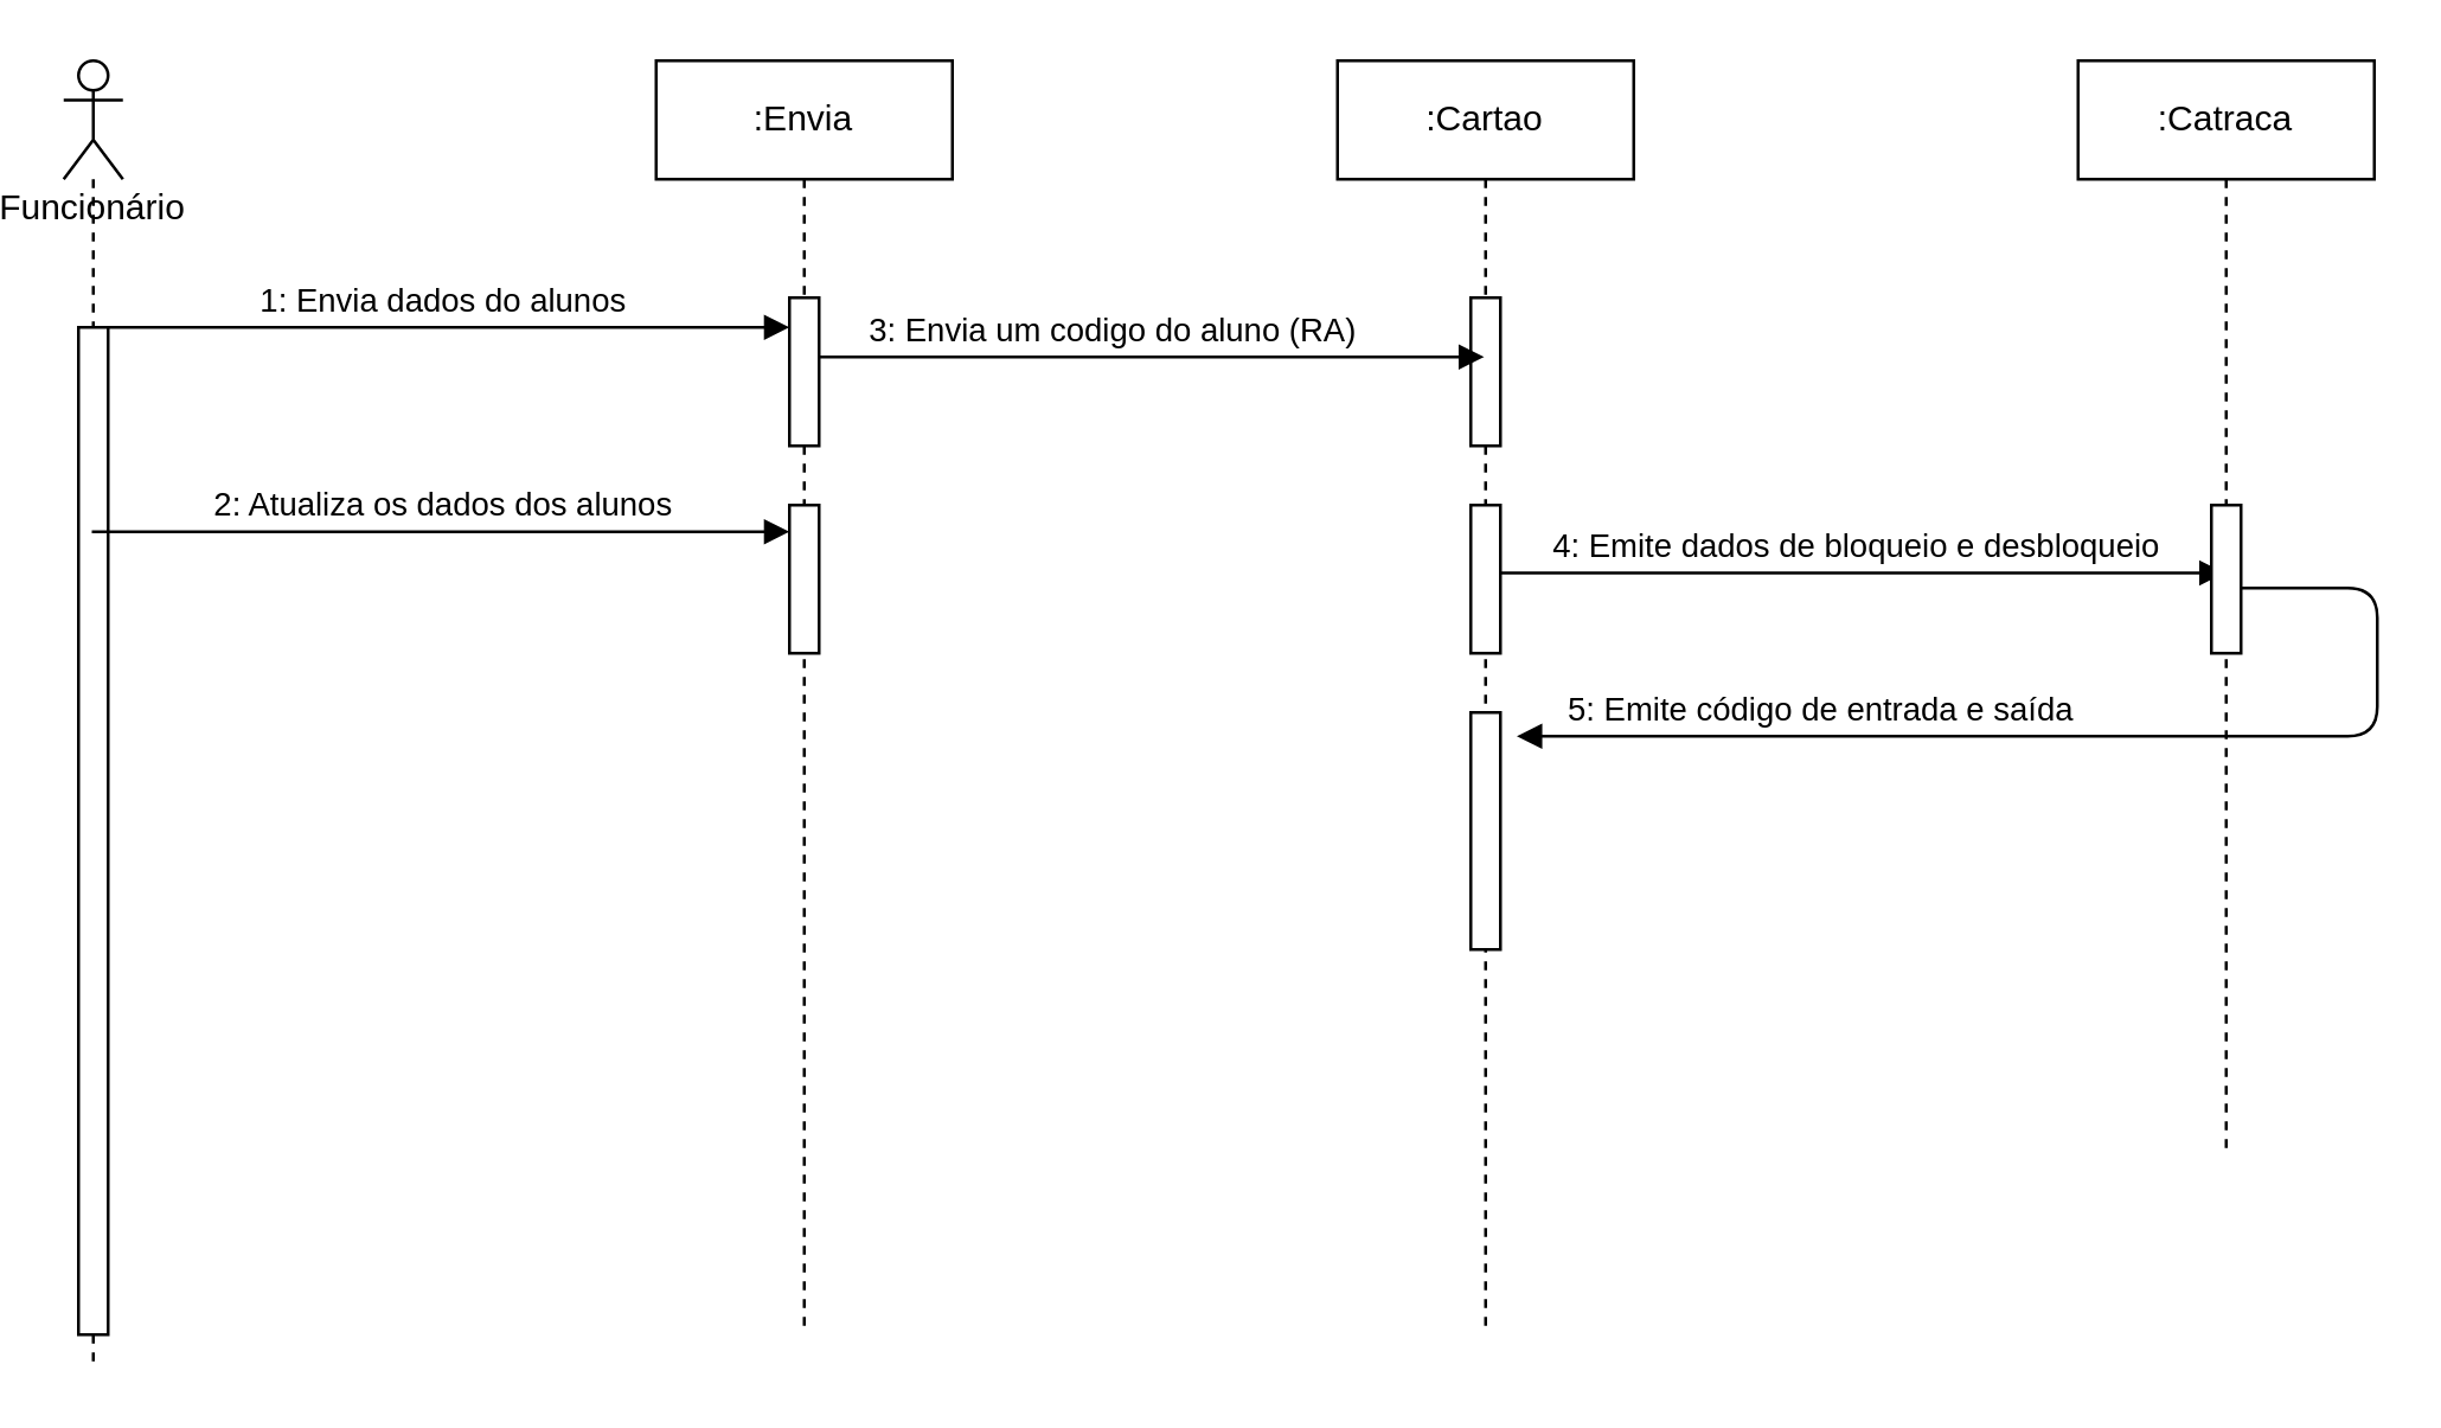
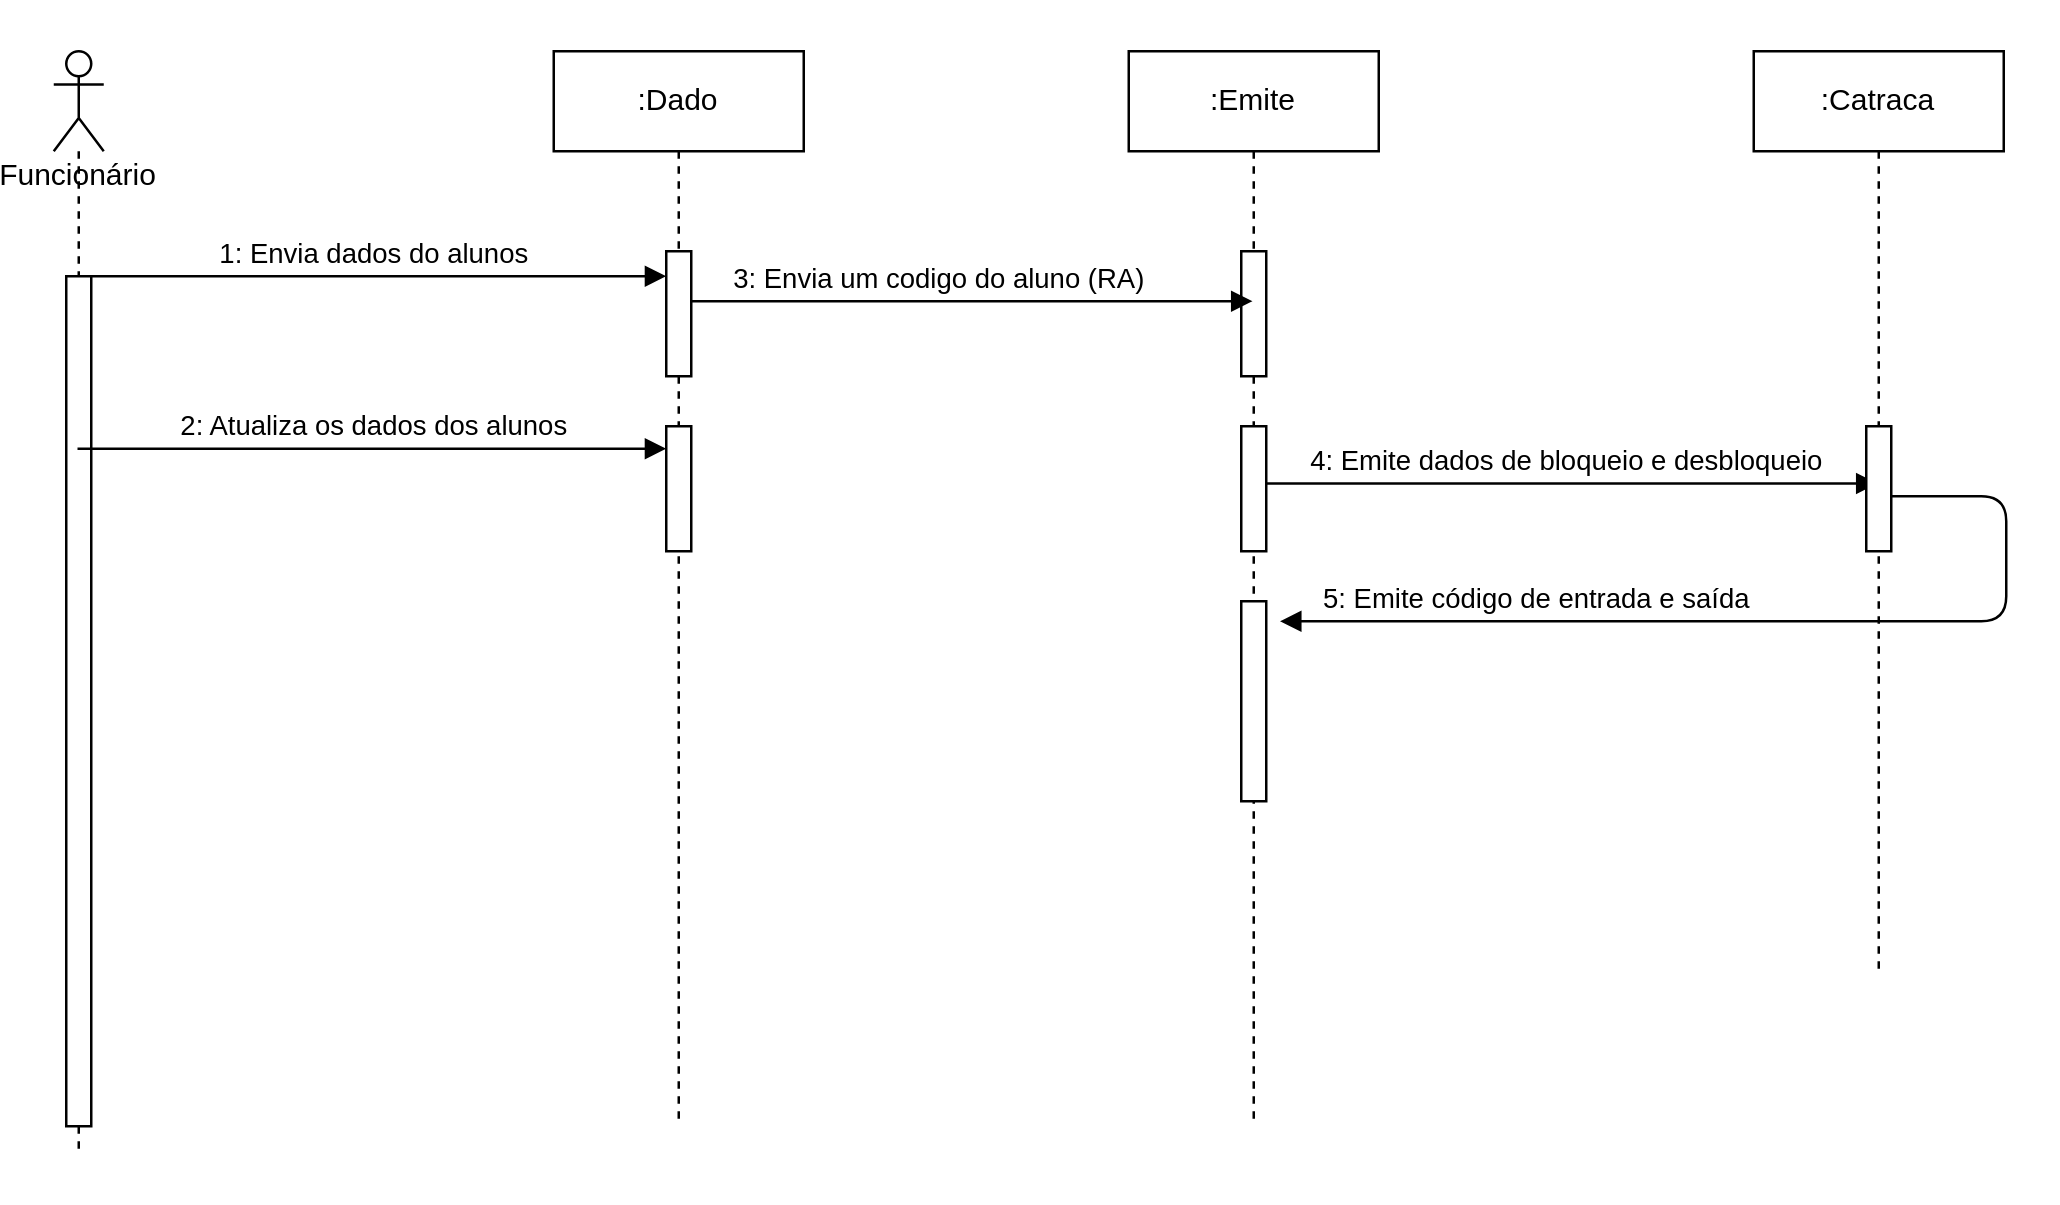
- <mxCell id="4" value=":Envia" style="shape=umlLifeline;perimeter=lifelinePerimeter;whiteSpace=wrap;html=1;container=1;collapsible=0;recursiveResize=0;outlineConnect=0;" parent="1" vertex="1"><mxGeometry x="220" y="20" width="100" height="430" as="geometry" /></mxCell>
+ <mxCell id="4" value=":Dado" style="shape=umlLifeline;perimeter=lifelinePerimeter;whiteSpace=wrap;html=1;container=1;collapsible=0;recursiveResize=0;outlineConnect=0;" parent="1" vertex="1"><mxGeometry x="220" y="20" width="100" height="430" as="geometry" /></mxCell>
- <mxCell id="10" value="&lt;div&gt;:Cartao&lt;/div&gt;" style="shape=umlLifeline;perimeter=lifelinePerimeter;whiteSpace=wrap;html=1;container=1;collapsible=0;recursiveResize=0;outlineConnect=0;" parent="1" vertex="1"><mxGeometry x="450" y="20" width="100" height="430" as="geometry" /></mxCell>
+ <mxCell id="10" value="&lt;div&gt;:Emite&lt;/div&gt;" style="shape=umlLifeline;perimeter=lifelinePerimeter;whiteSpace=wrap;html=1;container=1;collapsible=0;recursiveResize=0;outlineConnect=0;" parent="1" vertex="1"><mxGeometry x="450" y="20" width="100" height="430" as="geometry" /></mxCell>
